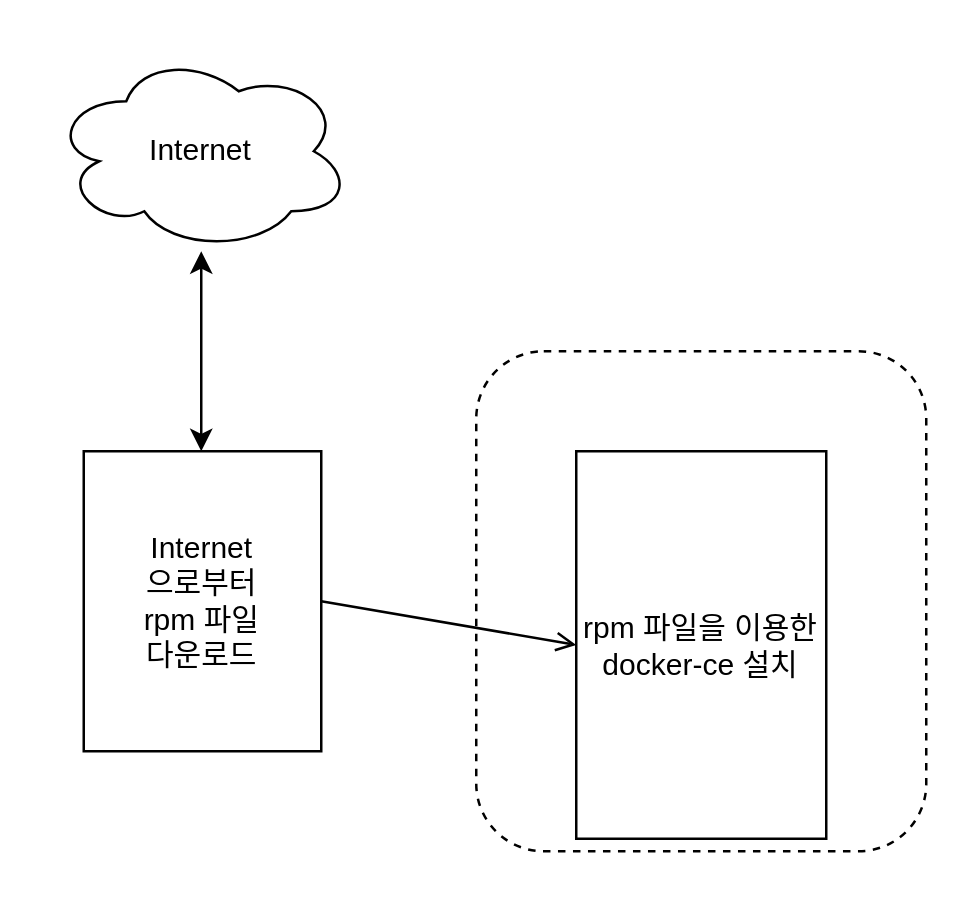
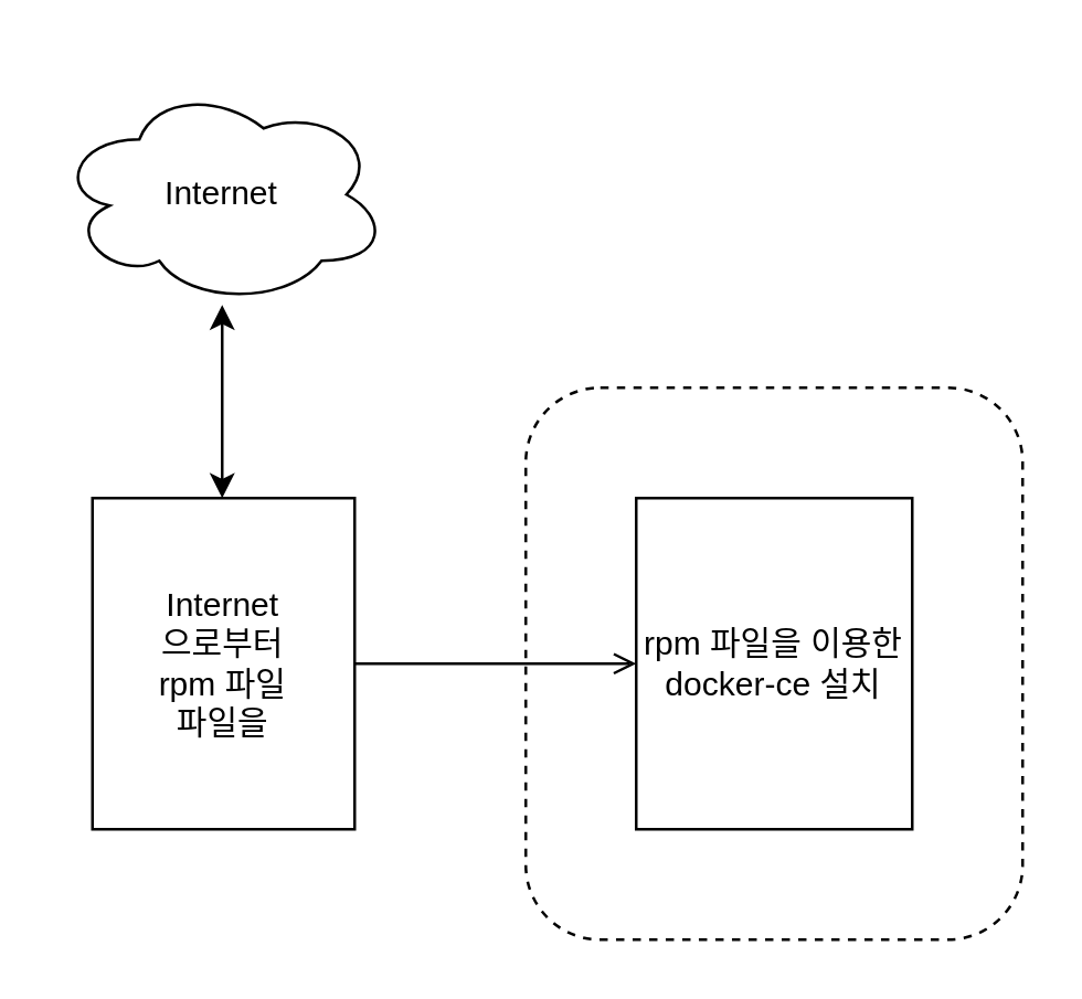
- <mxCell id="2" value="Internet" style="ellipse;shape=cloud;whiteSpace=wrap;html=1;" vertex="1" parent="1"><mxGeometry x="20" y="20" width="120" height="80" as="geometry" /></mxCell>
+ <mxCell id="2" value="Internet" style="ellipse;shape=cloud;whiteSpace=wrap;html=1;" vertex="1" parent="1"><mxGeometry x="20" y="30" width="120" height="80" as="geometry" /></mxCell>
- <mxCell id="4" value="Internet&lt;br&gt;으로부터&lt;br&gt;rpm 파일&lt;br&gt;다운로드" style="rounded=0;whiteSpace=wrap;html=1;" vertex="1" parent="1"><mxGeometry x="33" y="180" width="95" height="120" as="geometry" /></mxCell>
+ <mxCell id="4" value="Internet&lt;br&gt;으로부터&lt;br&gt;rpm 파일&lt;br&gt;파일을" style="rounded=0;whiteSpace=wrap;html=1;" vertex="1" parent="1"><mxGeometry x="33" y="180" width="95" height="120" as="geometry" /></mxCell>
- <mxCell id="5" value="rpm 파일을 이용한 &lt;br&gt;docker-ce 설치" style="rounded=0;whiteSpace=wrap;html=1;" vertex="1" parent="1"><mxGeometry x="230" y="180" width="100" height="155" as="geometry" /></mxCell>
+ <mxCell id="5" value="rpm 파일을 이용한 &lt;br&gt;docker-ce 설치" style="rounded=0;whiteSpace=wrap;html=1;" vertex="1" parent="1"><mxGeometry x="230" y="180" width="100" height="120" as="geometry" /></mxCell>
